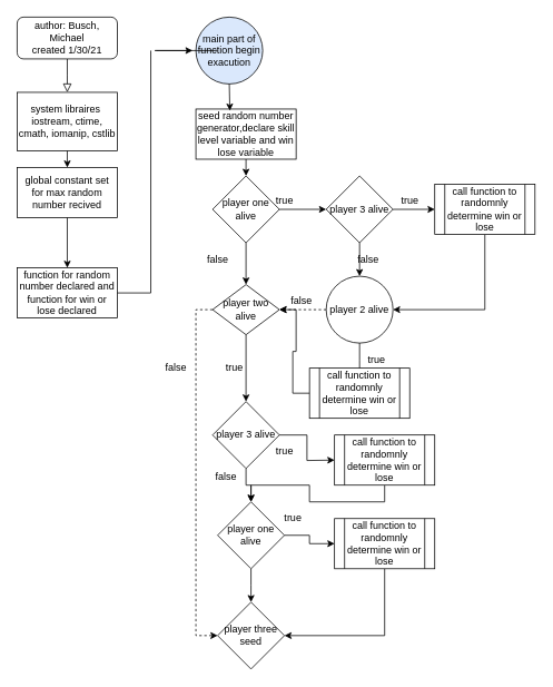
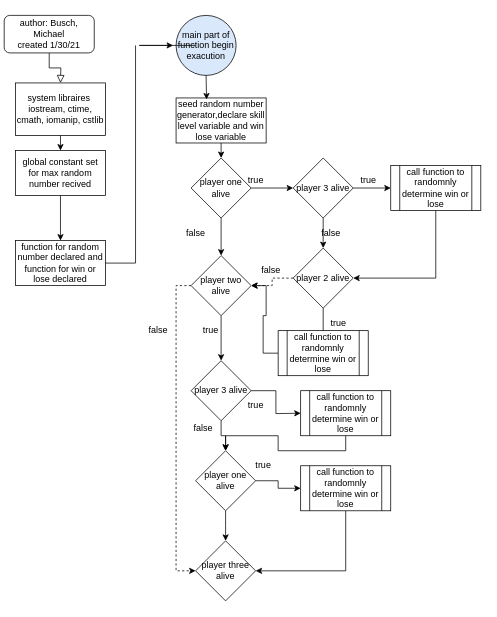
- <mxCell id="3" value="author: Busch, Michael&lt;br&gt;created 1/30/21" style="rounded=1;whiteSpace=wrap;html=1;fontSize=12;glass=0;strokeWidth=1;shadow=0;" parent="1" vertex="1"><mxGeometry x="20" y="20" width="120" height="50" as="geometry" /></mxCell>
+ <mxCell id="3" value="author: Busch, Michael&lt;br&gt;created 1/30/21" style="rounded=1;whiteSpace=wrap;html=1;fontSize=12;glass=0;strokeWidth=1;shadow=0;" parent="1" vertex="1"><mxGeometry x="5" y="20" width="120" height="50" as="geometry" /></mxCell>
- <mxCell id="35" value="player two alive" style="rhombus;whiteSpace=wrap;html=1;" vertex="1" parent="1"><mxGeometry x="254" y="340" width="80" height="60" as="geometry" /></mxCell>
+ <mxCell id="35" value="player two alive" style="rhombus;whiteSpace=wrap;html=1;" vertex="1" parent="1"><mxGeometry x="254" y="340" width="80" height="80" as="geometry" /></mxCell>
- <mxCell id="28" value="player 2 alive" style="ellipse;whiteSpace=wrap;html=1;" vertex="1" parent="1"><mxGeometry x="390" y="330" width="80" height="80" as="geometry" /></mxCell>
+ <mxCell id="28" value="player 2 alive" style="rhombus;whiteSpace=wrap;html=1;" vertex="1" parent="1"><mxGeometry x="390" y="330" width="80" height="80" as="geometry" /></mxCell>
- <mxCell id="52" value="player three seed" style="rhombus;whiteSpace=wrap;html=1;" vertex="1" parent="1"><mxGeometry x="260" y="720" width="80" height="80" as="geometry" /></mxCell>
+ <mxCell id="52" value="player three alive" style="rhombus;whiteSpace=wrap;html=1;" vertex="1" parent="1"><mxGeometry x="260" y="720" width="80" height="80" as="geometry" /></mxCell>
